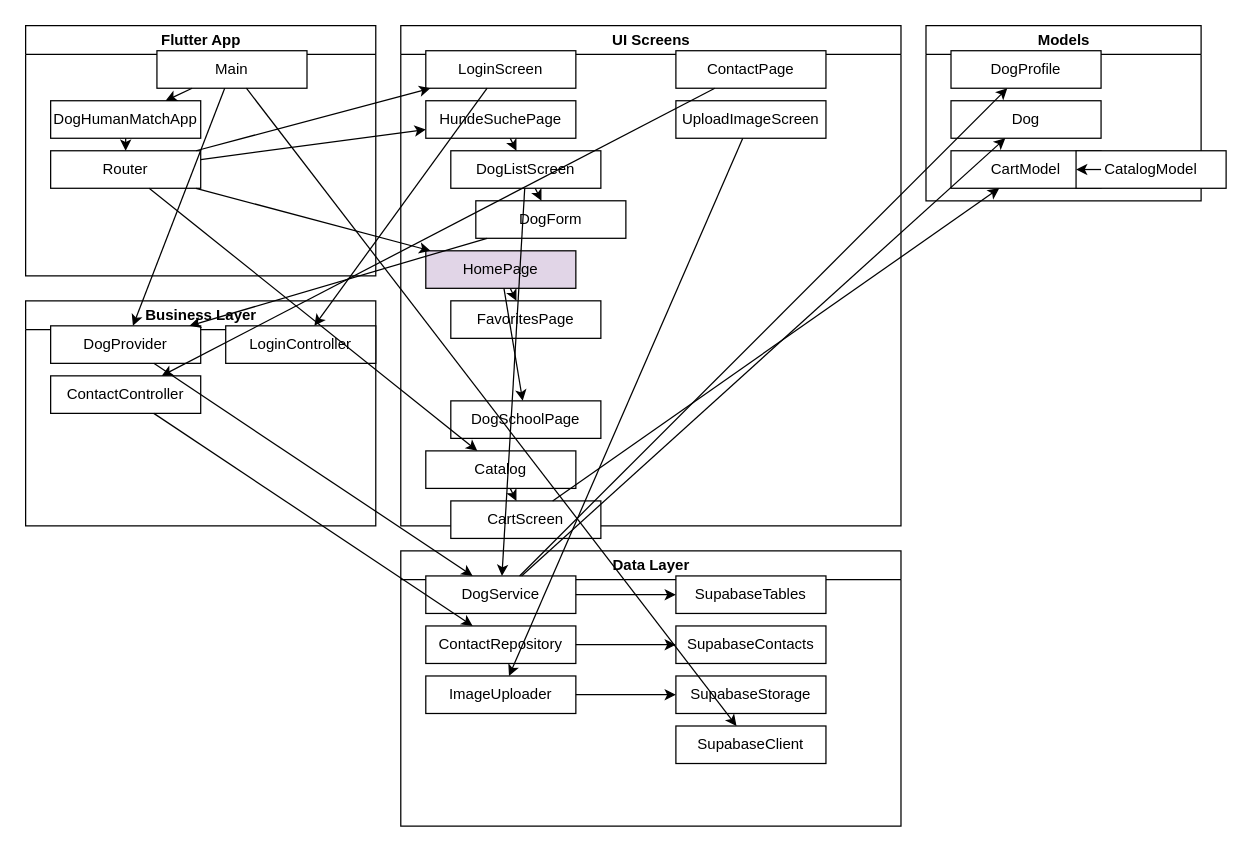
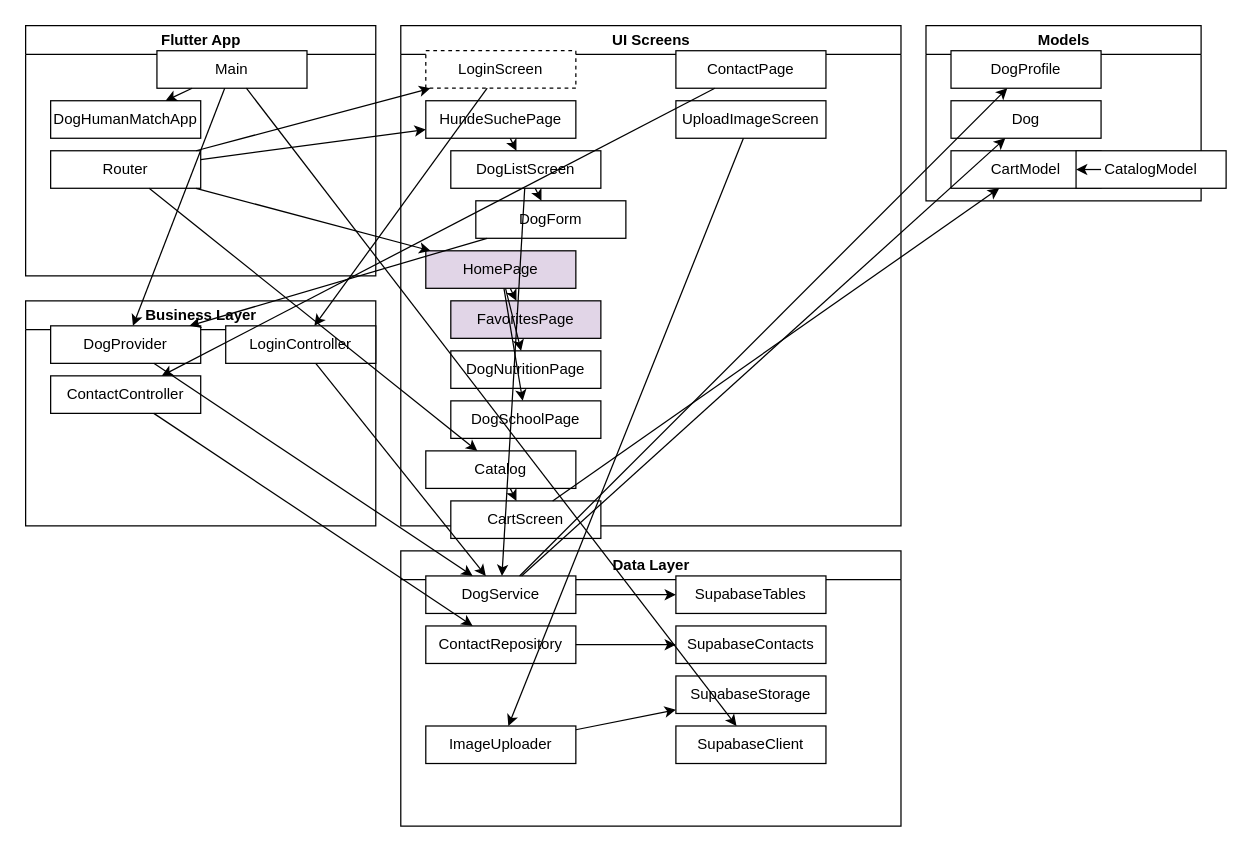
- <mxCell id="10" value="LoginScreen" style="rounded=0;whiteSpace=wrap;html=1;" parent="3" vertex="1"><mxGeometry x="20" y="20" width="120" height="30" as="geometry" /></mxCell>
+ <mxCell id="10" value="LoginScreen" style="rounded=0;whiteSpace=wrap;html=1;dashed=1;" parent="3" vertex="1"><mxGeometry x="20" y="20" width="120" height="30" as="geometry" /></mxCell>
- <mxCell id="39" edge="1" parent="1" source="8" target="9" style="orthogonalEdgeStyle;rounded=0;jettySize=auto;html=1;"><mxGeometry relative="1" as="geometry" /></mxCell>
+ <mxCell id="50" edge="1" parent="1" source="14" target="16" style="orthogonalEdgeStyle;rounded=0;jettySize=auto;html=1;"><mxGeometry relative="1" as="geometry" /></mxCell>
- <mxCell id="15" value="FavoritesPage" style="rounded=0;whiteSpace=wrap;html=1;" parent="3" vertex="1"><mxGeometry x="40" y="220" width="120" height="30" as="geometry" /></mxCell>
+ <mxCell id="15" value="FavoritesPage" style="rounded=0;whiteSpace=wrap;html=1;fillColor=#e1d5e7;" parent="3" vertex="1"><mxGeometry x="40" y="220" width="120" height="30" as="geometry" /></mxCell>
+ <mxCell id="16" value="DogNutritionPage" style="rounded=0;whiteSpace=wrap;html=1;" parent="3" vertex="1"><mxGeometry x="40" y="260" width="120" height="30" as="geometry" /></mxCell>
+ <mxCell id="57" edge="1" parent="1" source="24" target="25" style="orthogonalEdgeStyle;rounded=0;jettySize=auto;html=1;"><mxGeometry relative="1" as="geometry" /></mxCell>
- <mxCell id="30" value="ImageUploader" style="rounded=0;whiteSpace=wrap;html=1;" parent="5" vertex="1"><mxGeometry x="20" y="100" width="120" height="30" as="geometry" /></mxCell>
+ <mxCell id="30" value="ImageUploader" style="rounded=0;whiteSpace=wrap;html=1;" parent="5" vertex="1"><mxGeometry x="20" y="140" width="120" height="30" as="geometry" /></mxCell>
